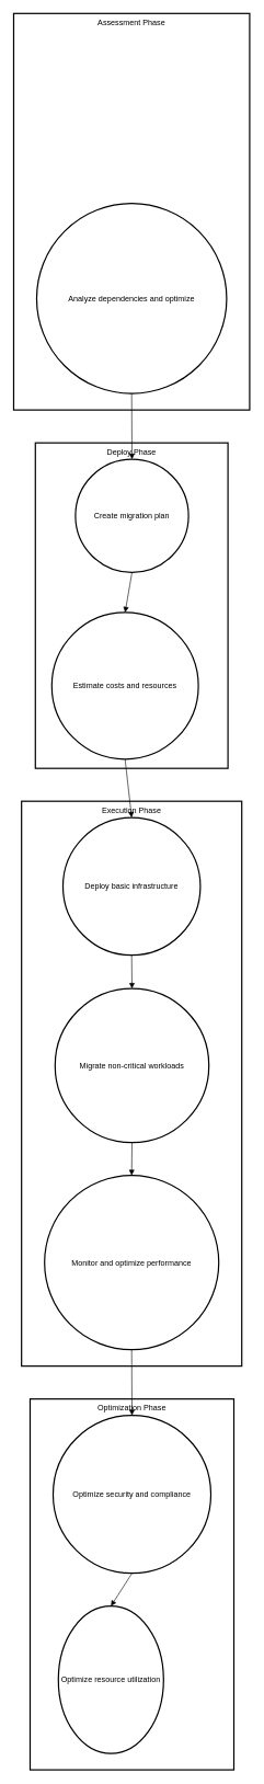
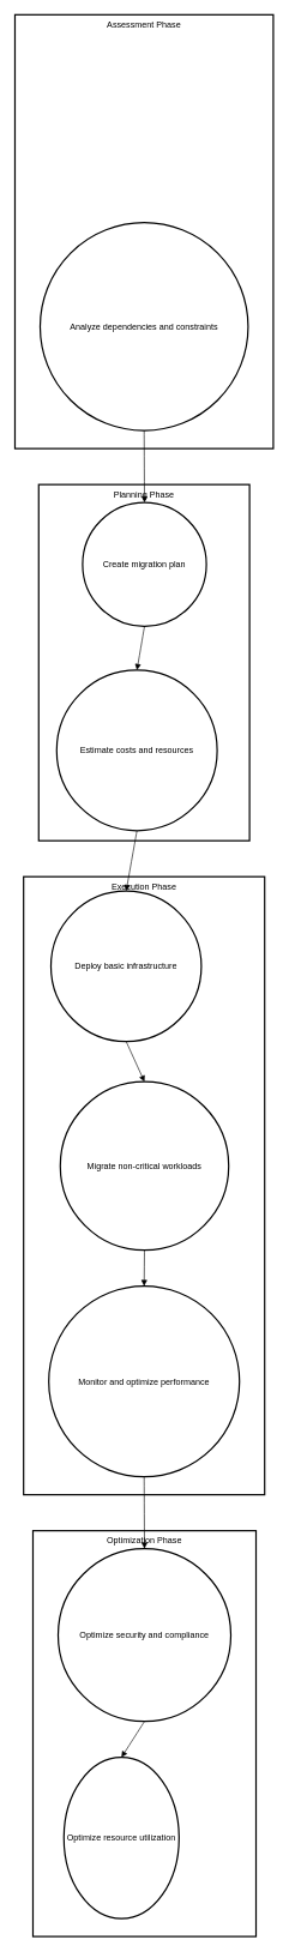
- <mxCell id="13" value="Analyze dependencies and optimize" style="ellipse;aspect=fixed;strokeWidth=2;whiteSpace=wrap;" vertex="1" parent="1"><mxGeometry x="55" y="309" width="289" height="289" as="geometry" /></mxCell>
+ <mxCell id="13" value="Analyze dependencies and constraints" style="ellipse;aspect=fixed;strokeWidth=2;whiteSpace=wrap;" vertex="1" parent="1"><mxGeometry x="55" y="309" width="289" height="289" as="geometry" /></mxCell>
- <mxCell id="9" value="Deploy Phase" style="whiteSpace=wrap;strokeWidth=2;verticalAlign=top;" vertex="1" parent="1"><mxGeometry x="53" y="673" width="293" height="495" as="geometry" /></mxCell>
+ <mxCell id="9" value="Planning Phase" style="whiteSpace=wrap;strokeWidth=2;verticalAlign=top;" vertex="1" parent="1"><mxGeometry x="53" y="673" width="293" height="495" as="geometry" /></mxCell>
- <mxCell id="6" value="Deploy basic infrastructure" style="ellipse;aspect=fixed;strokeWidth=2;whiteSpace=wrap;" vertex="1" parent="1"><mxGeometry x="95" y="1243" width="209" height="209" as="geometry" /></mxCell>
+ <mxCell id="6" value="Deploy basic infrastructure" style="ellipse;aspect=fixed;strokeWidth=2;whiteSpace=wrap;" vertex="1" parent="1"><mxGeometry x="70" y="1238" width="209" height="209" as="geometry" /></mxCell>
